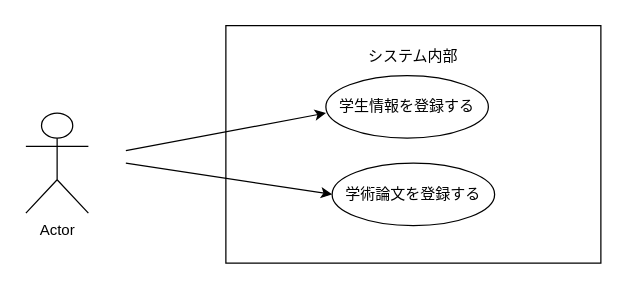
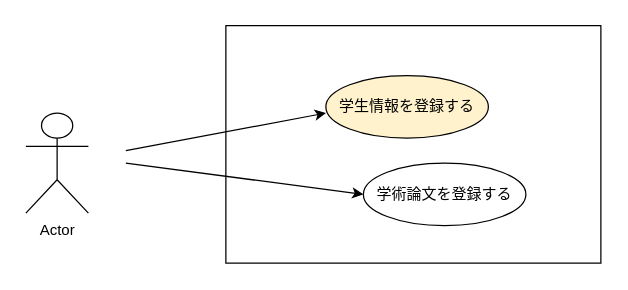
- <mxCell id="4" value="システム内部" style="text;html=1;align=center;verticalAlign=middle;whiteSpace=wrap;rounded=0;" parent="1" vertex="1"><mxGeometry x="285" y="30" width="90" height="30" as="geometry" /></mxCell>
- <mxCell id="5" value="学生情報を登録する" style="ellipse;whiteSpace=wrap;html=1;" parent="1" vertex="1"><mxGeometry x="260" y="60" width="130" height="50" as="geometry" /></mxCell>
+ <mxCell id="5" value="学生情報を登録する" style="ellipse;whiteSpace=wrap;html=1;fillColor=#fff2cc;" parent="1" vertex="1"><mxGeometry x="260" y="60" width="130" height="50" as="geometry" /></mxCell>
- <mxCell id="6" value="学術論文を登録する" style="ellipse;whiteSpace=wrap;html=1;" parent="1" vertex="1"><mxGeometry x="265" y="130" width="130" height="50" as="geometry" /></mxCell>
+ <mxCell id="6" value="学術論文を登録する" style="ellipse;whiteSpace=wrap;html=1;" parent="1" vertex="1"><mxGeometry x="290" y="130" width="130" height="50" as="geometry" /></mxCell>
